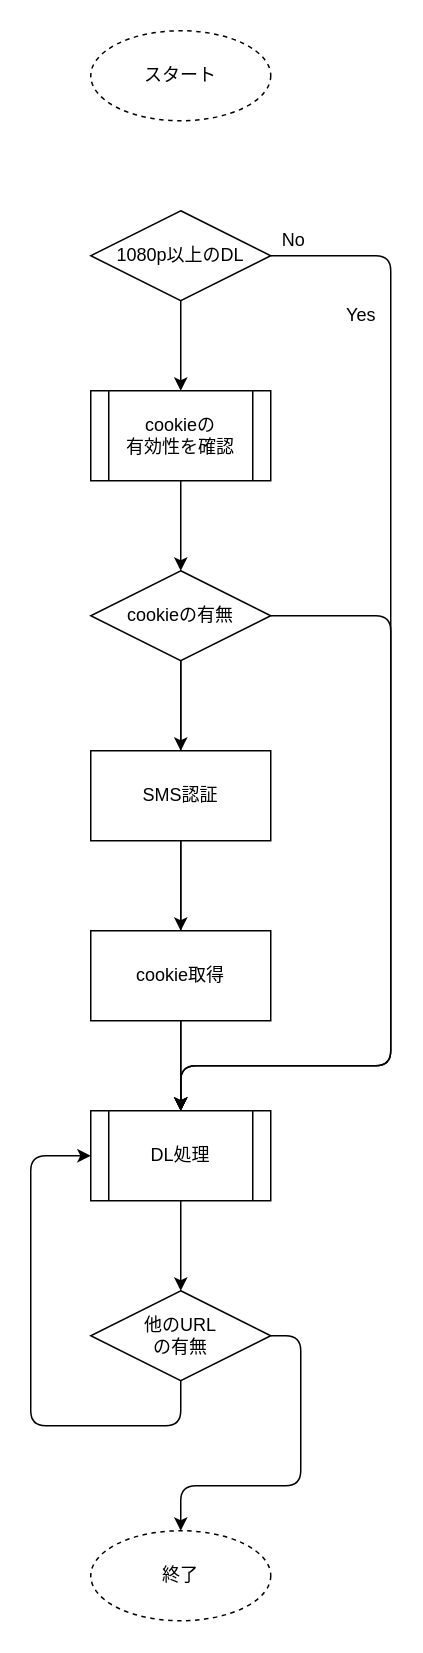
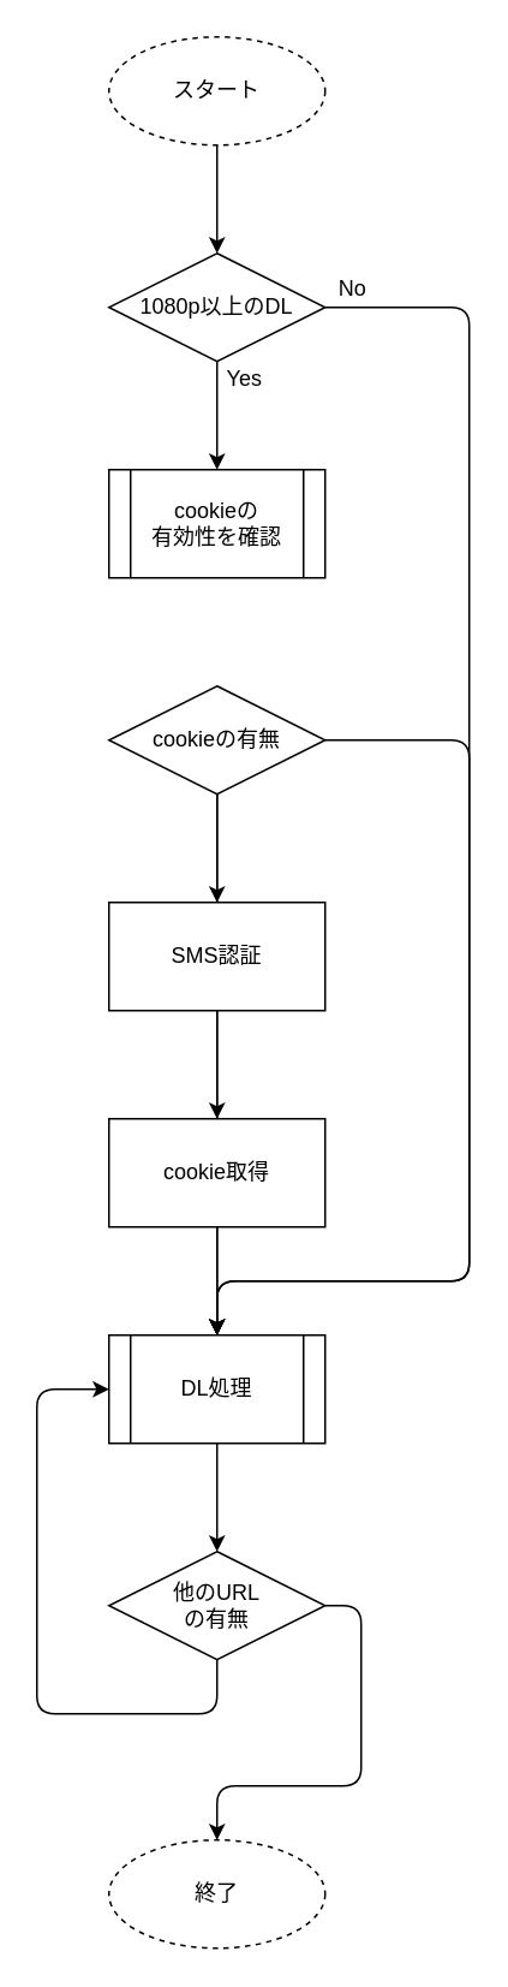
+ <mxCell id="5" style="edgeStyle=orthogonalEdgeStyle;html=1;" edge="1" parent="1" source="6" target="4"><mxGeometry relative="1" as="geometry" /></mxCell>
- <mxCell id="16" value="Yes" style="text;html=1;align=center;verticalAlign=middle;resizable=0;points=[];autosize=1;strokeColor=none;fillColor=none;" vertex="1" parent="1"><mxGeometry x="225" y="200" width="30" height="20" as="geometry" /></mxCell>
+ <mxCell id="16" value="Yes" style="text;html=1;align=center;verticalAlign=middle;resizable=0;points=[];autosize=1;strokeColor=none;fillColor=none;" vertex="1" parent="1"><mxGeometry x="120" y="200" width="30" height="20" as="geometry" /></mxCell>
- <mxCell id="13" style="edgeStyle=orthogonalEdgeStyle;html=1;" edge="1" parent="1" source="14" target="10"><mxGeometry relative="1" as="geometry" /></mxCell>
